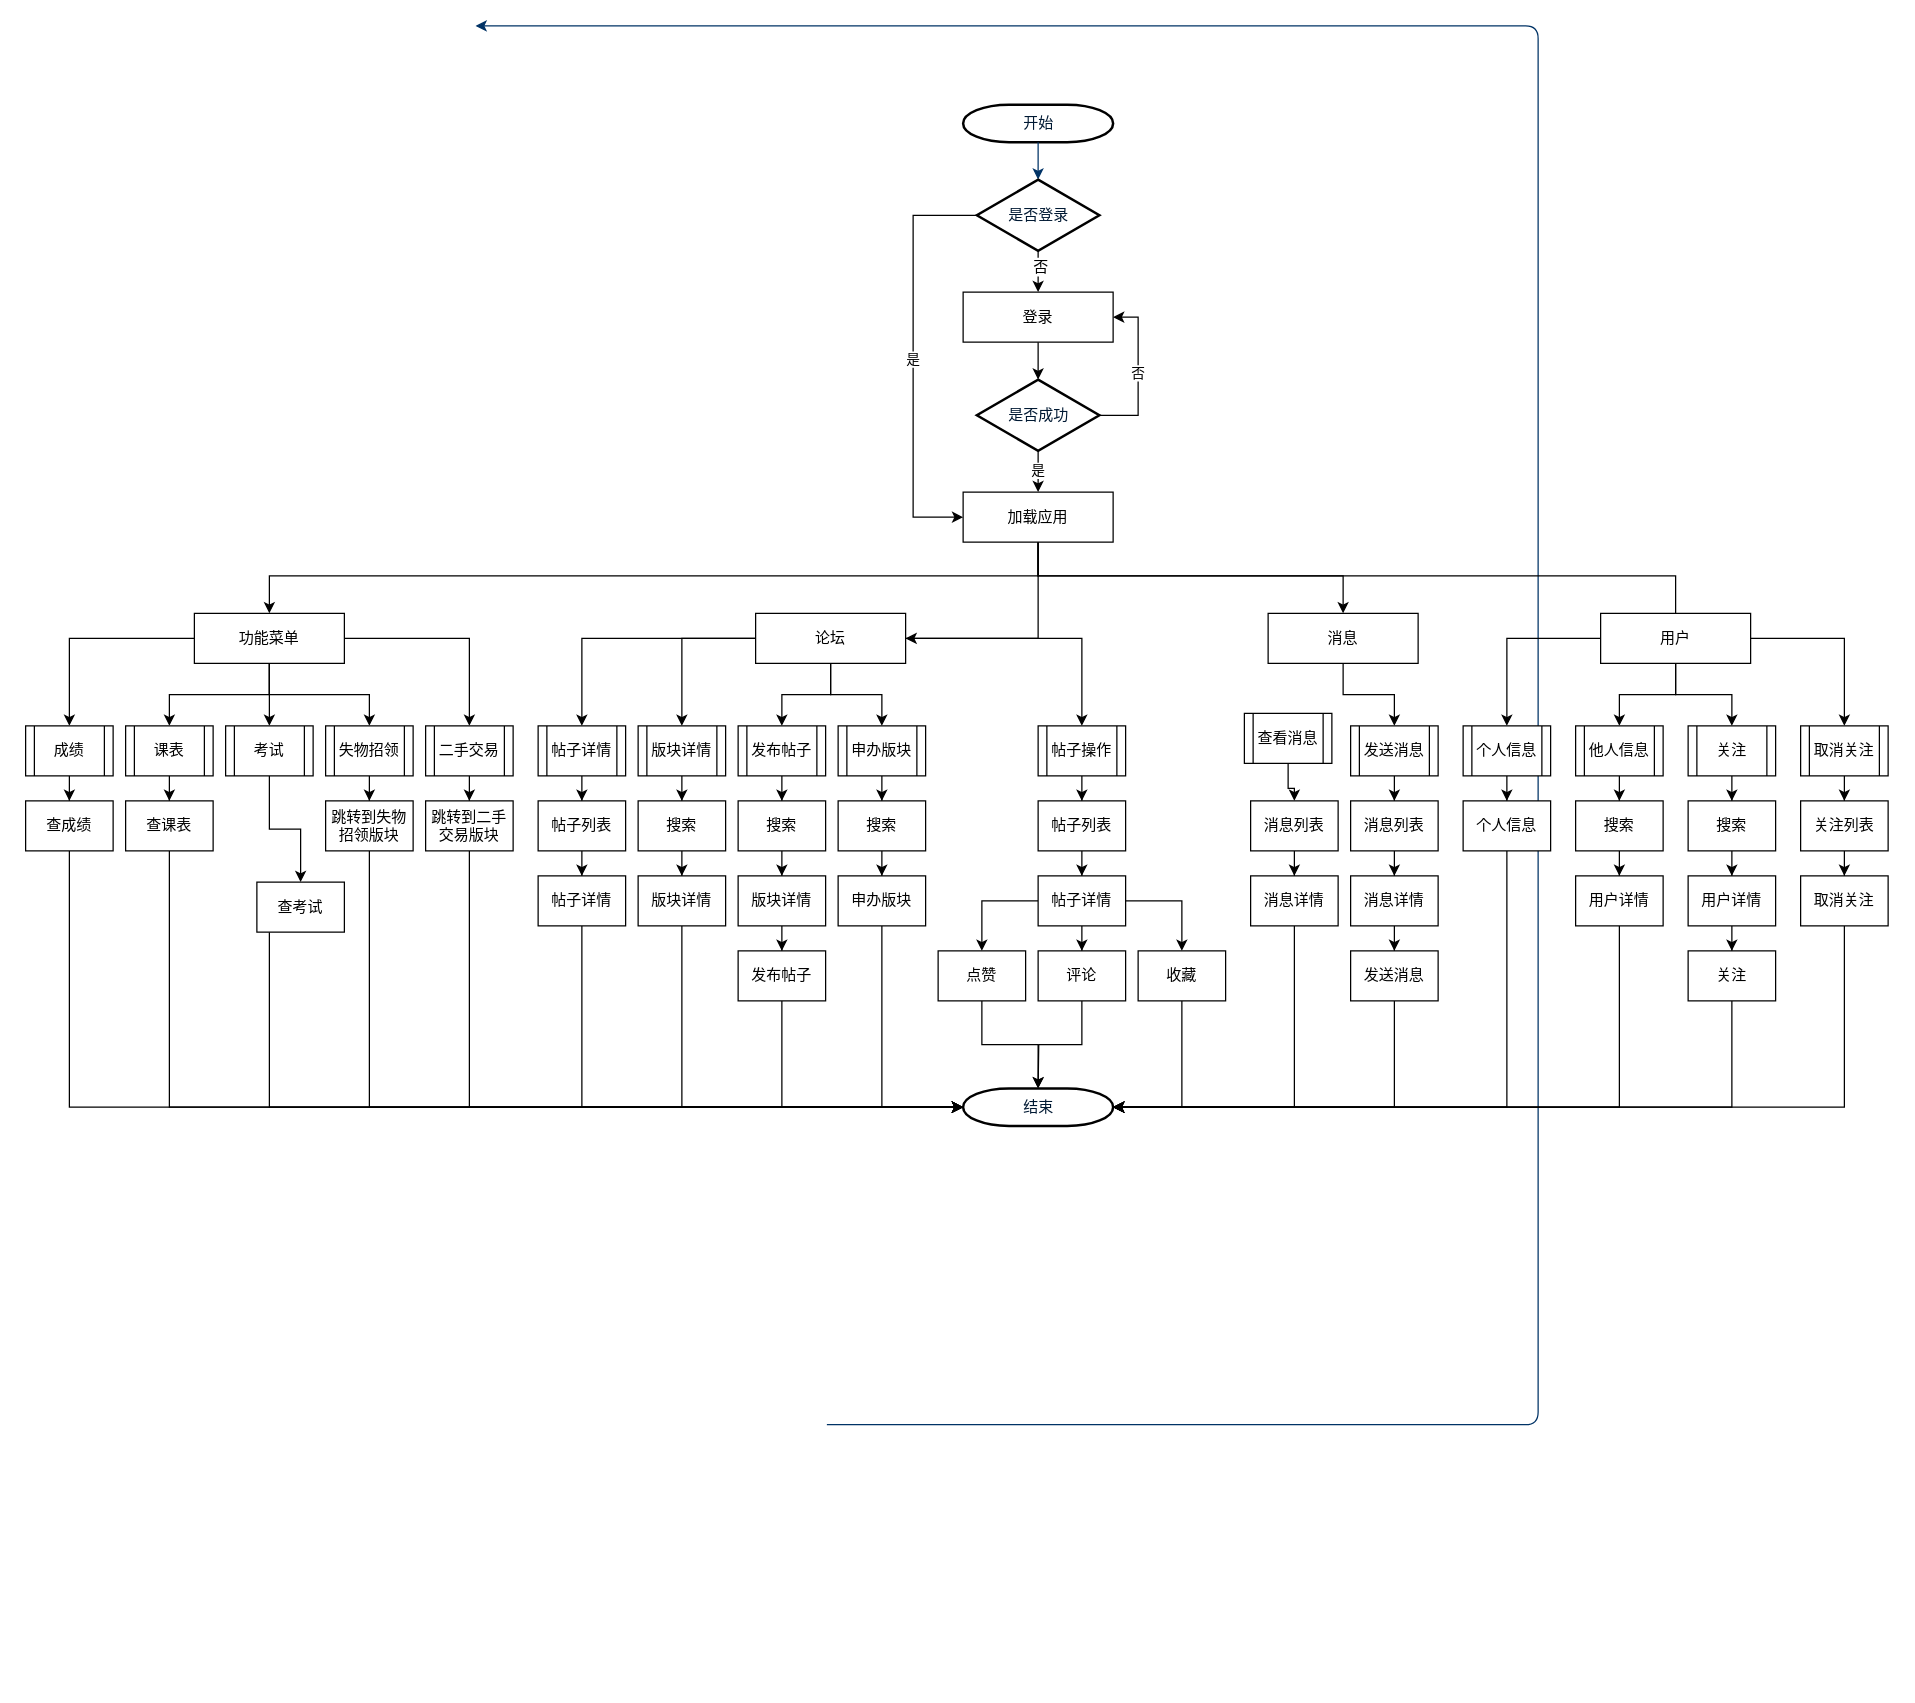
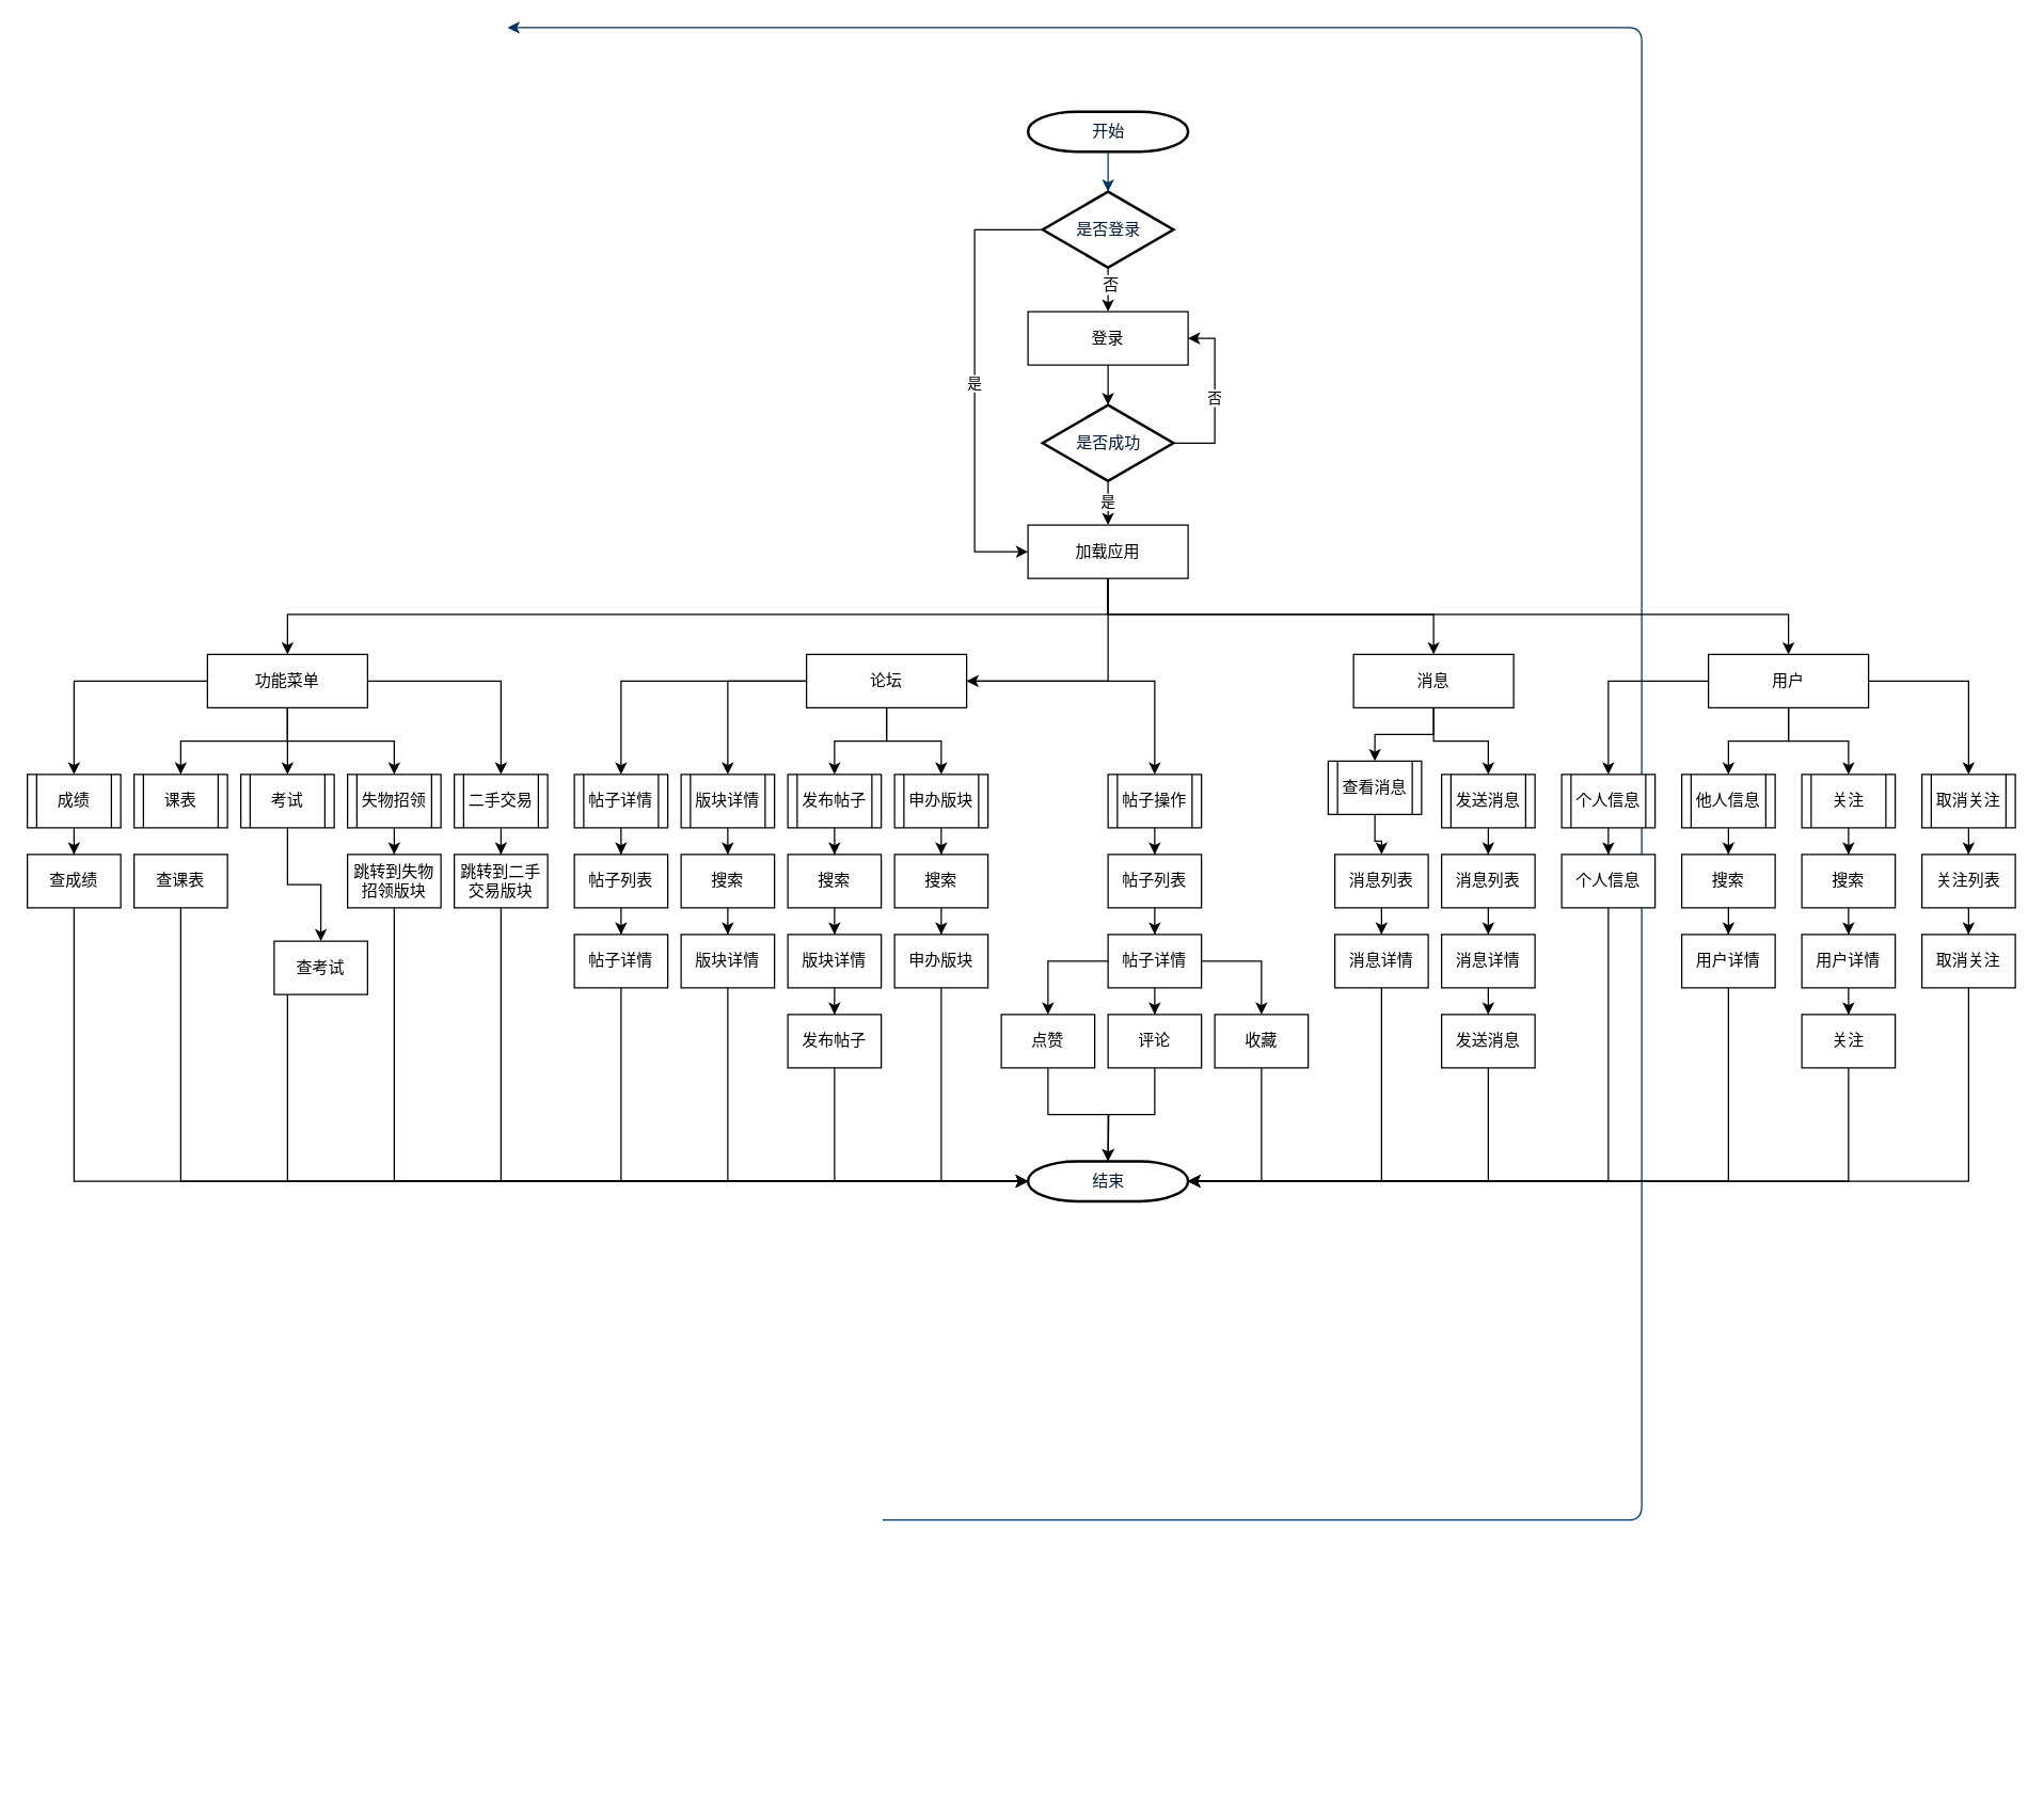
- <mxCell id="17" style="edgeStyle=orthogonalEdgeStyle;rounded=0;orthogonalLoop=1;jettySize=auto;html=1;entryX=0.5;entryY=0;entryDx=0;entryDy=0;endArrow=none;" edge="1" parent="1" source="18" target="38"><mxGeometry relative="1" as="geometry"><Array as="points"><mxPoint x="830" y="460" /><mxPoint x="1340" y="460" /></Array></mxGeometry></mxCell>
+ <mxCell id="17" style="edgeStyle=orthogonalEdgeStyle;rounded=0;orthogonalLoop=1;jettySize=auto;html=1;entryX=0.5;entryY=0;entryDx=0;entryDy=0;" edge="1" parent="1" source="18" target="38"><mxGeometry relative="1" as="geometry"><Array as="points"><mxPoint x="830" y="460" /><mxPoint x="1340" y="460" /></Array></mxGeometry></mxCell>
+ <mxCell id="31" style="edgeStyle=orthogonalEdgeStyle;rounded=0;orthogonalLoop=1;jettySize=auto;html=1;entryX=0.5;entryY=0;entryDx=0;entryDy=0;" edge="1" parent="1" source="33" target="100"><mxGeometry relative="1" as="geometry" /></mxCell>
- <mxCell id="41" style="edgeStyle=orthogonalEdgeStyle;rounded=0;orthogonalLoop=1;jettySize=auto;html=1;" edge="1" parent="1" source="42" target="52"><mxGeometry relative="1" as="geometry" /></mxCell>
